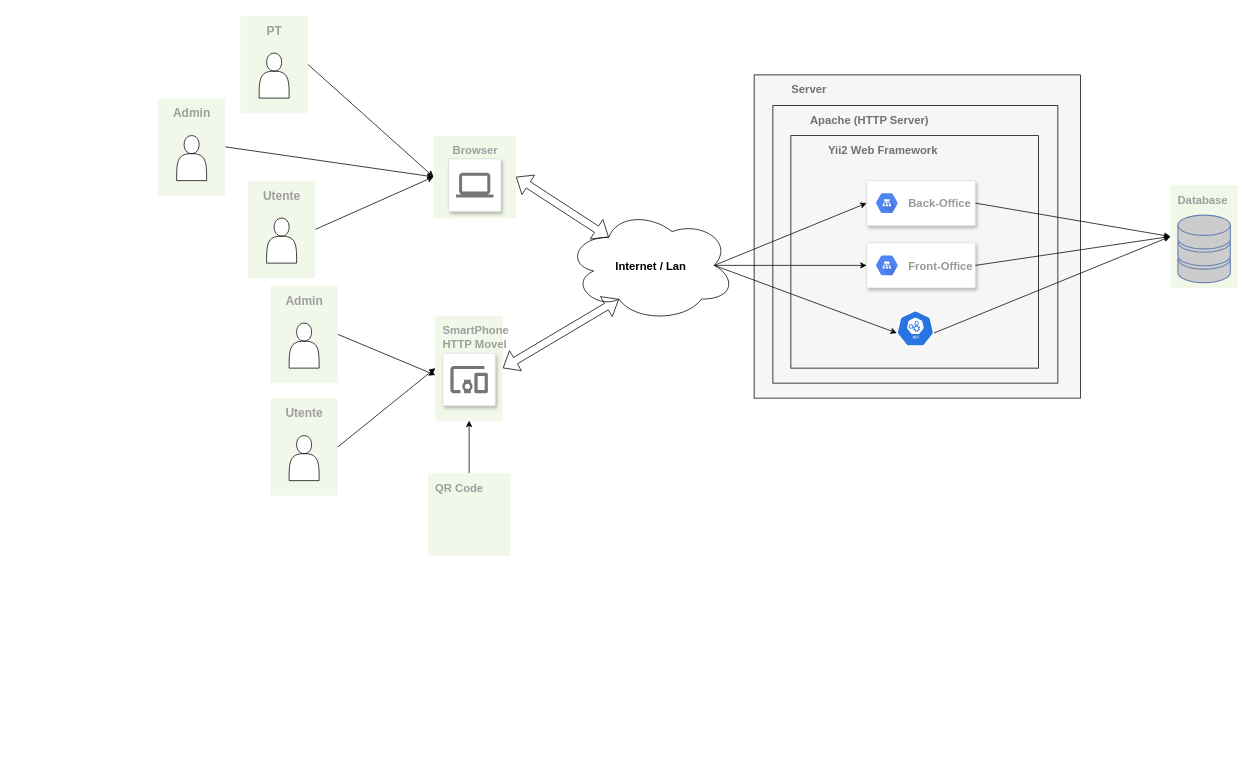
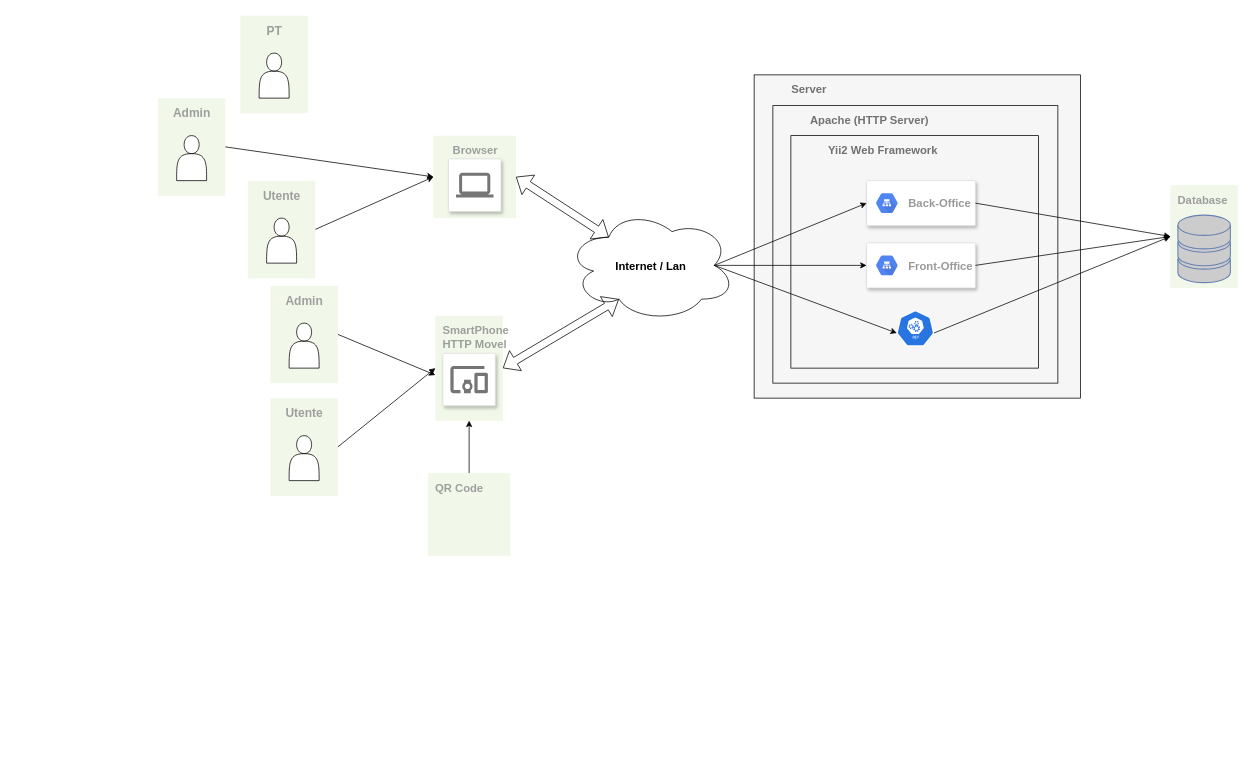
- <mxCell id="53" value="" style="endArrow=classic;html=1;exitX=1;exitY=0.5;exitDx=0;exitDy=0;entryX=0;entryY=0.5;entryDx=0;entryDy=0;" edge="1" parent="1" source="51" target="5"><mxGeometry width="50" height="50" relative="1" as="geometry"><mxPoint x="400" y="145" as="sourcePoint" /><mxPoint x="587.5" y="245" as="targetPoint" /></mxGeometry></mxCell>
